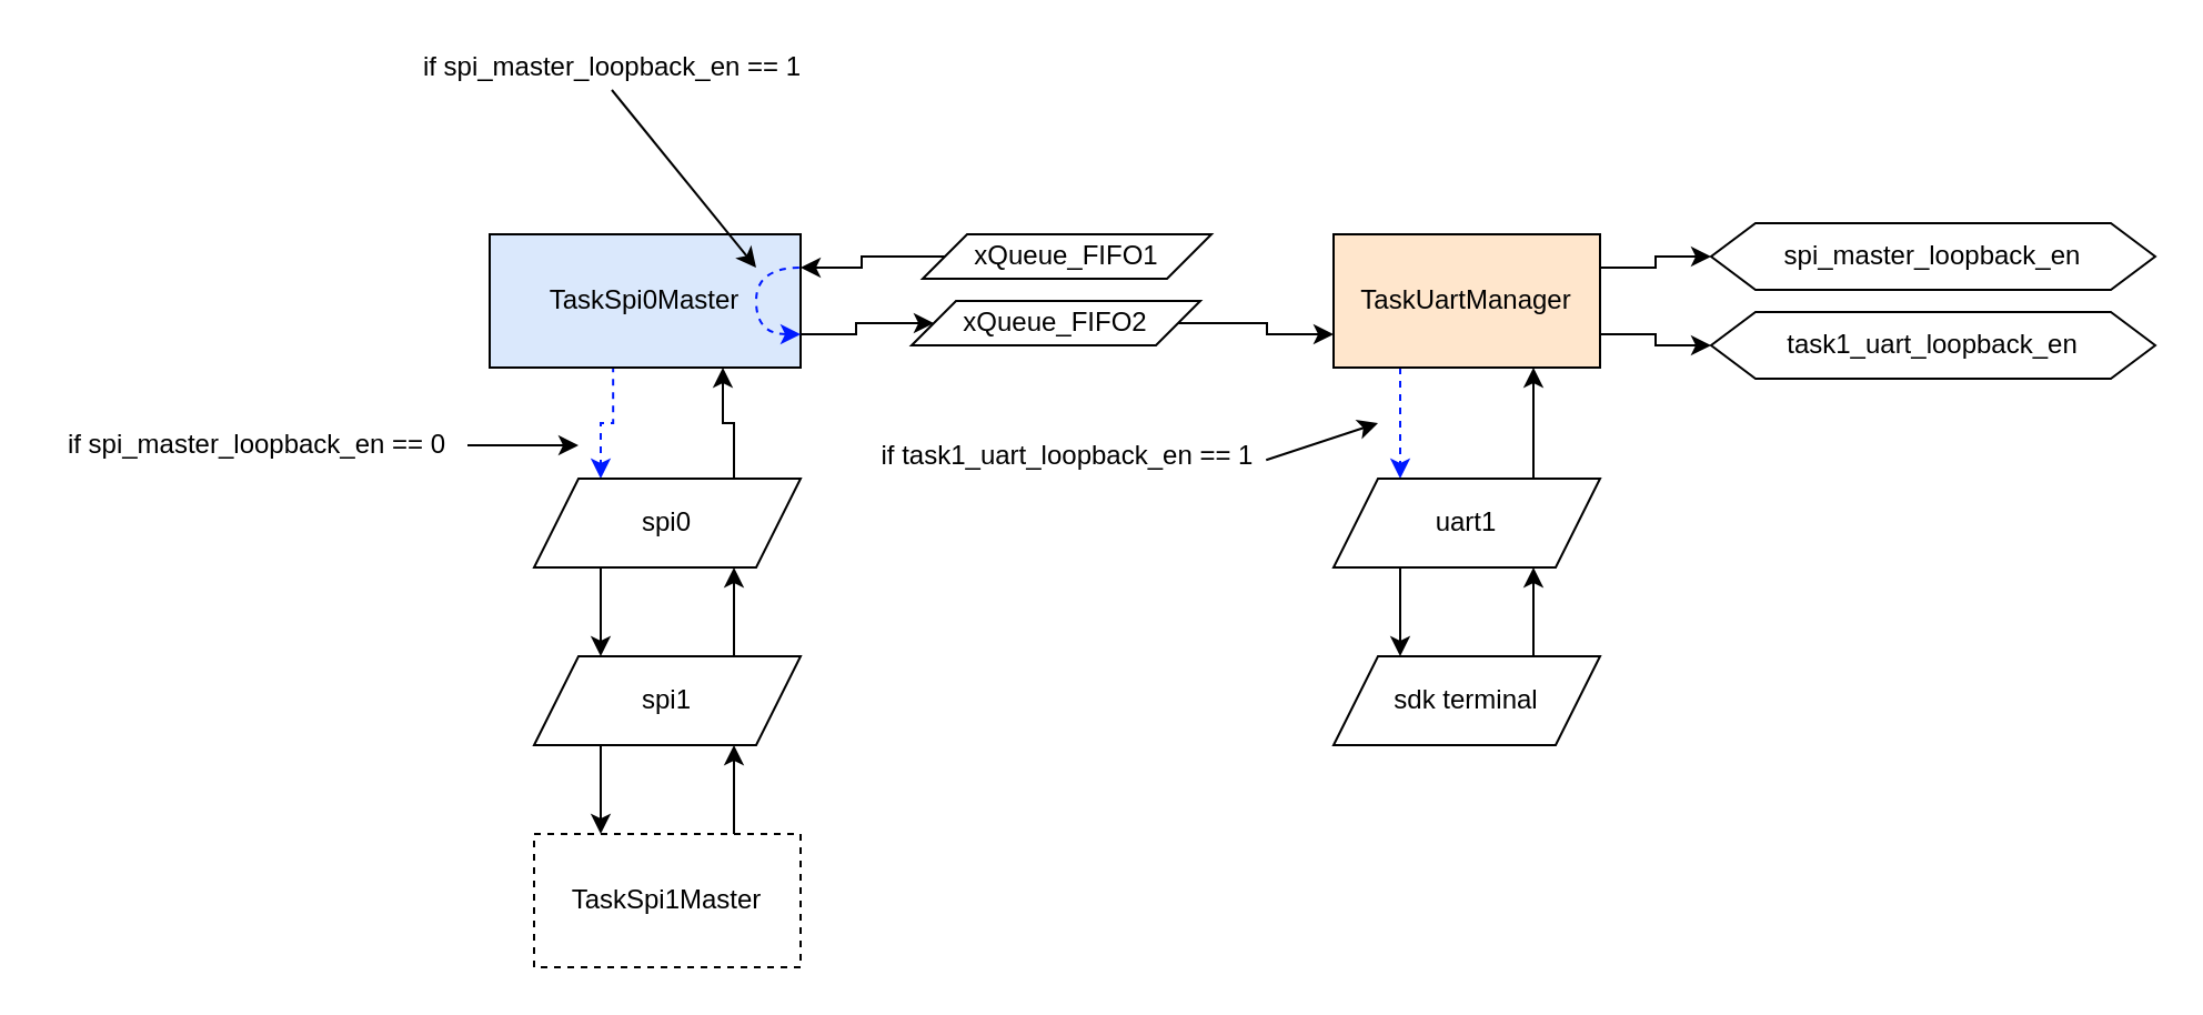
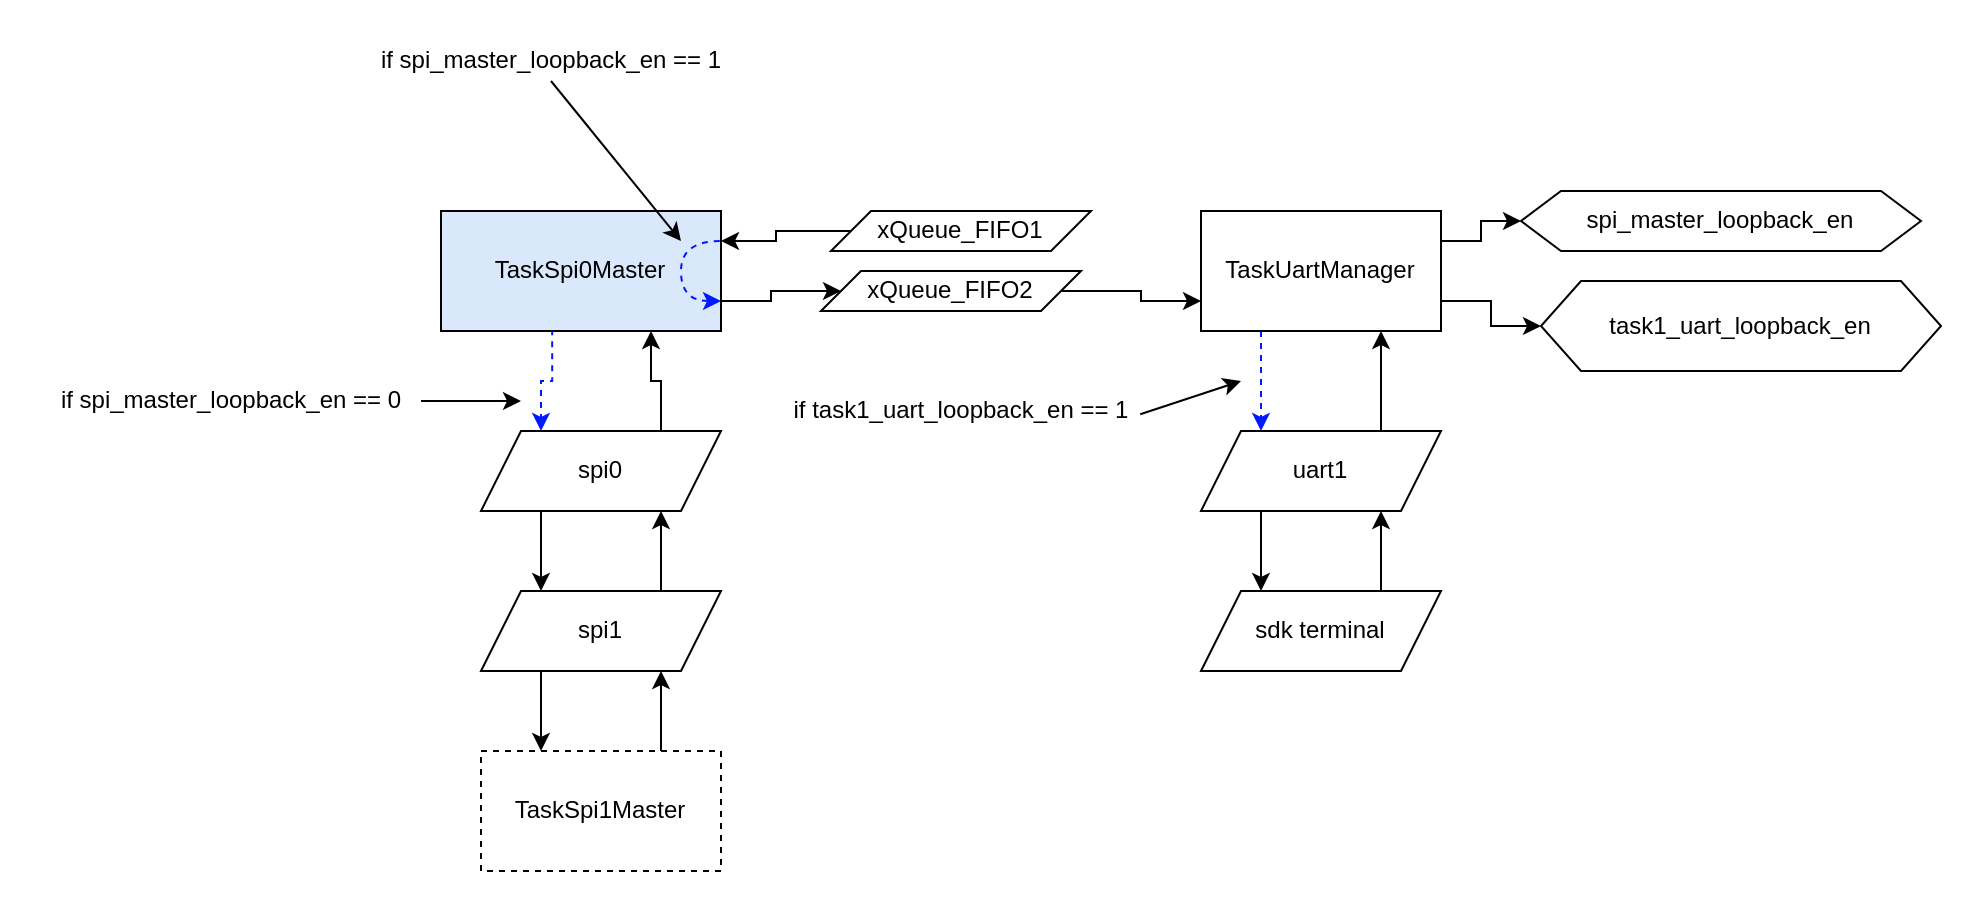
- <mxCell id="26" value="spi_master_loopback_en" style="shape=hexagon;perimeter=hexagonPerimeter2;whiteSpace=wrap;html=1;fixedSize=1;" parent="1" vertex="1"><mxGeometry x="770" y="100" width="200" height="30" as="geometry" /></mxCell>
+ <mxCell id="26" value="spi_master_loopback_en" style="shape=hexagon;perimeter=hexagonPerimeter2;whiteSpace=wrap;html=1;fixedSize=1;" parent="1" vertex="1"><mxGeometry x="760" y="95" width="200" height="30" as="geometry" /></mxCell>
- <mxCell id="5" value="TaskUartManager" style="rounded=0;whiteSpace=wrap;html=1;fillColor=#ffe6cc;" parent="1" vertex="1"><mxGeometry x="600" y="105" width="120" height="60" as="geometry" /></mxCell>
+ <mxCell id="5" value="TaskUartManager" style="rounded=0;whiteSpace=wrap;html=1;" parent="1" vertex="1"><mxGeometry x="600" y="105" width="120" height="60" as="geometry" /></mxCell>
- <mxCell id="27" value="task1_uart_loopback_en" style="shape=hexagon;perimeter=hexagonPerimeter2;whiteSpace=wrap;html=1;fixedSize=1;" parent="1" vertex="1"><mxGeometry x="770" y="140" width="200" height="30" as="geometry" /></mxCell>
+ <mxCell id="27" value="task1_uart_loopback_en" style="shape=hexagon;perimeter=hexagonPerimeter2;whiteSpace=wrap;html=1;fixedSize=1;" parent="1" vertex="1"><mxGeometry x="770" y="140" width="200" height="45" as="geometry" /></mxCell>
